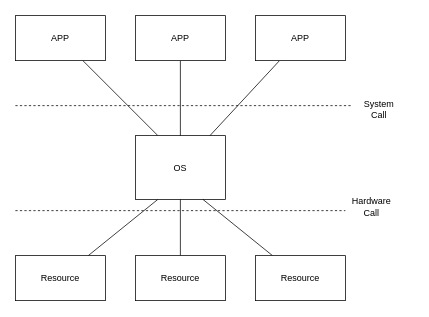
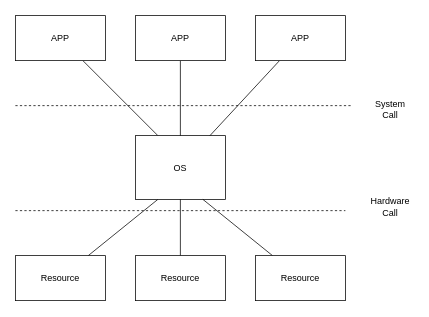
- <mxCell id="10" value="System Call" style="text;html=1;strokeColor=none;fillColor=none;align=center;verticalAlign=middle;whiteSpace=wrap;rounded=0;" vertex="1" parent="1"><mxGeometry x="475" y="130" width="60" height="30" as="geometry" /></mxCell>
+ <mxCell id="10" value="System Call" style="text;html=1;strokeColor=none;fillColor=none;align=center;verticalAlign=middle;whiteSpace=wrap;rounded=0;" vertex="1" parent="1"><mxGeometry x="490" y="130" width="60" height="30" as="geometry" /></mxCell>
- <mxCell id="7" value="Hardware&lt;br&gt;Call" style="text;html=1;strokeColor=none;fillColor=none;align=center;verticalAlign=middle;whiteSpace=wrap;rounded=0;" vertex="1" parent="1"><mxGeometry x="465" y="260" width="60" height="30" as="geometry" /></mxCell>
+ <mxCell id="7" value="Hardware&lt;br&gt;Call" style="text;html=1;strokeColor=none;fillColor=none;align=center;verticalAlign=middle;whiteSpace=wrap;rounded=0;" vertex="1" parent="1"><mxGeometry x="490" y="260" width="60" height="30" as="geometry" /></mxCell>
